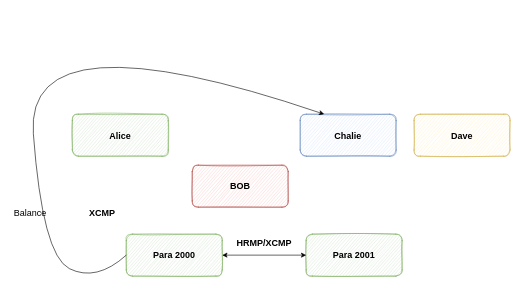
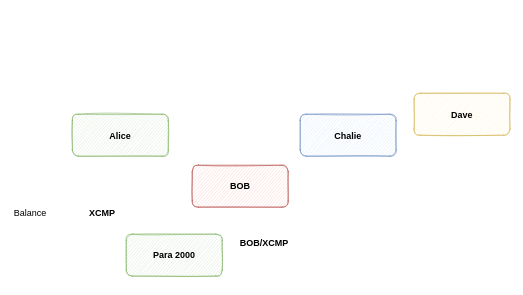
- <mxCell id="8" value="" style="curved=1;endArrow=classic;html=1;rounded=0;fontSize=15;exitX=0;exitY=0.5;exitDx=0;exitDy=0;entryX=0.25;entryY=0;entryDx=0;entryDy=0;" edge="1" parent="1" source="6" target="4"><mxGeometry width="50" height="50" relative="1" as="geometry"><mxPoint x="110" y="470" as="sourcePoint" /><mxPoint x="160" y="420" as="targetPoint" /><Array as="points"><mxPoint x="160" y="470" /><mxPoint x="70" y="425" /><mxPoint x="40" y="20" /></Array></mxGeometry></mxCell>
- <mxCell id="5" value="&lt;b&gt;&lt;font style=&quot;font-size: 15px&quot;&gt;Dave&lt;/font&gt;&lt;/b&gt;" style="rounded=1;whiteSpace=wrap;html=1;fillColor=#fff2cc;strokeColor=#d6b656;shadow=0;sketch=1;" vertex="1" parent="1"><mxGeometry x="690" y="190" width="160" height="70" as="geometry" /></mxCell>
+ <mxCell id="5" value="&lt;b&gt;&lt;font style=&quot;font-size: 15px&quot;&gt;Dave&lt;/font&gt;&lt;/b&gt;" style="rounded=1;whiteSpace=wrap;html=1;fillColor=#fff2cc;strokeColor=#d6b656;shadow=0;sketch=1;" vertex="1" parent="1"><mxGeometry x="690" y="155" width="160" height="70" as="geometry" /></mxCell>
- <mxCell id="12" value="&lt;b&gt;HRMP/XCMP&lt;/b&gt;" style="text;html=1;strokeColor=none;fillColor=none;align=center;verticalAlign=middle;whiteSpace=wrap;rounded=0;shadow=0;sketch=1;fontSize=15;" vertex="1" parent="1"><mxGeometry x="410" y="390" width="60" height="30" as="geometry" /></mxCell>
+ <mxCell id="12" value="&lt;b&gt;BOB/XCMP&lt;/b&gt;" style="text;html=1;strokeColor=none;fillColor=none;align=center;verticalAlign=middle;whiteSpace=wrap;rounded=0;shadow=0;sketch=1;fontSize=15;" vertex="1" parent="1"><mxGeometry x="410" y="390" width="60" height="30" as="geometry" /></mxCell>
- <mxCell id="10" value="" style="endArrow=classic;startArrow=classic;html=1;rounded=0;fontSize=15;entryX=0;entryY=0.5;entryDx=0;entryDy=0;exitX=1;exitY=0.5;exitDx=0;exitDy=0;" edge="1" parent="1" source="6" target="7"><mxGeometry width="50" height="50" relative="1" as="geometry"><mxPoint x="400" y="450" as="sourcePoint" /><mxPoint x="450" y="400" as="targetPoint" /></mxGeometry></mxCell>
- <mxCell id="7" value="&lt;b&gt;&lt;font style=&quot;font-size: 15px&quot;&gt;Para 2001&lt;/font&gt;&lt;/b&gt;" style="rounded=1;whiteSpace=wrap;html=1;fillColor=#d5e8d4;strokeColor=#82b366;shadow=0;sketch=1;" vertex="1" parent="1"><mxGeometry x="510" y="390" width="160" height="70" as="geometry" /></mxCell>
